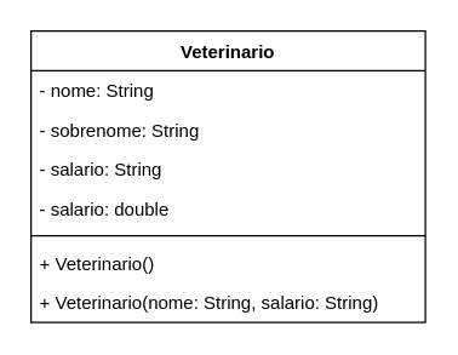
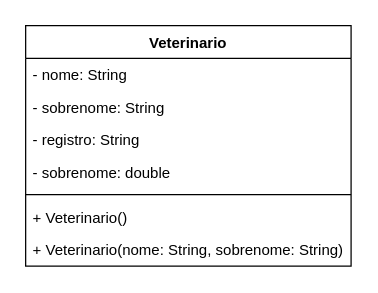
- <mxCell id="5" value="- salario: String" style="text;strokeColor=none;fillColor=none;align=left;verticalAlign=top;spacingLeft=4;spacingRight=4;overflow=hidden;rotatable=0;points=[[0,0.5],[1,0.5]];portConstraint=eastwest;" vertex="1" parent="2"><mxGeometry y="78" width="260" height="26" as="geometry" /></mxCell>
+ <mxCell id="5" value="- registro: String" style="text;strokeColor=none;fillColor=none;align=left;verticalAlign=top;spacingLeft=4;spacingRight=4;overflow=hidden;rotatable=0;points=[[0,0.5],[1,0.5]];portConstraint=eastwest;" vertex="1" parent="2"><mxGeometry y="78" width="260" height="26" as="geometry" /></mxCell>
- <mxCell id="6" value="- salario: double" style="text;strokeColor=none;fillColor=none;align=left;verticalAlign=top;spacingLeft=4;spacingRight=4;overflow=hidden;rotatable=0;points=[[0,0.5],[1,0.5]];portConstraint=eastwest;" vertex="1" parent="2"><mxGeometry y="104" width="260" height="26" as="geometry" /></mxCell>
+ <mxCell id="6" value="- sobrenome: double" style="text;strokeColor=none;fillColor=none;align=left;verticalAlign=top;spacingLeft=4;spacingRight=4;overflow=hidden;rotatable=0;points=[[0,0.5],[1,0.5]];portConstraint=eastwest;" vertex="1" parent="2"><mxGeometry y="104" width="260" height="26" as="geometry" /></mxCell>
- <mxCell id="9" value="+ Veterinario(nome: String, salario: String)" style="text;strokeColor=none;fillColor=none;align=left;verticalAlign=top;spacingLeft=4;spacingRight=4;overflow=hidden;rotatable=0;points=[[0,0.5],[1,0.5]];portConstraint=eastwest;" vertex="1" parent="2"><mxGeometry y="166" width="260" height="26" as="geometry" /></mxCell>
+ <mxCell id="9" value="+ Veterinario(nome: String, sobrenome: String)" style="text;strokeColor=none;fillColor=none;align=left;verticalAlign=top;spacingLeft=4;spacingRight=4;overflow=hidden;rotatable=0;points=[[0,0.5],[1,0.5]];portConstraint=eastwest;" vertex="1" parent="2"><mxGeometry y="166" width="260" height="26" as="geometry" /></mxCell>
